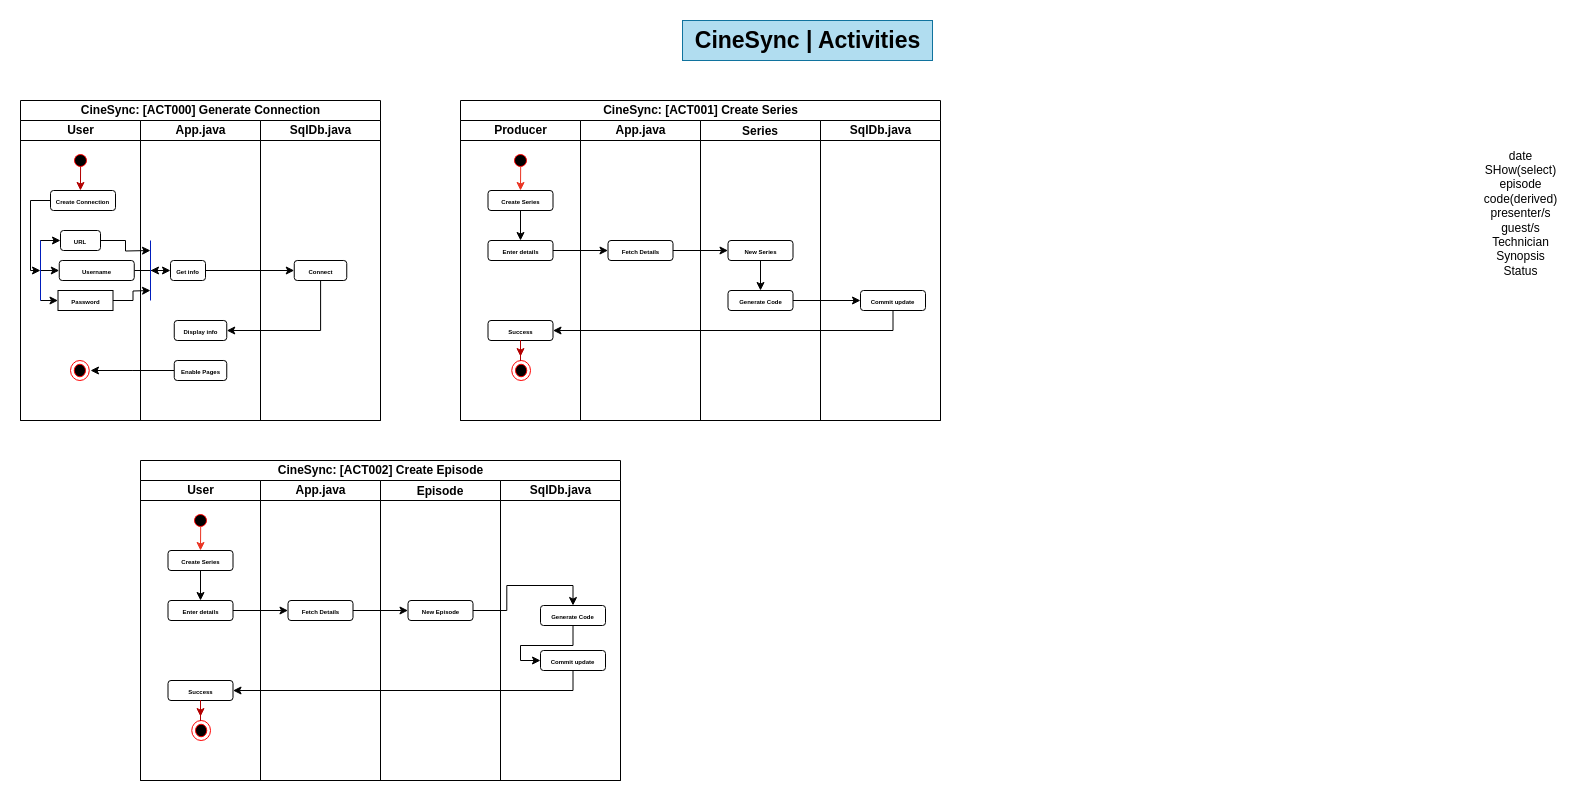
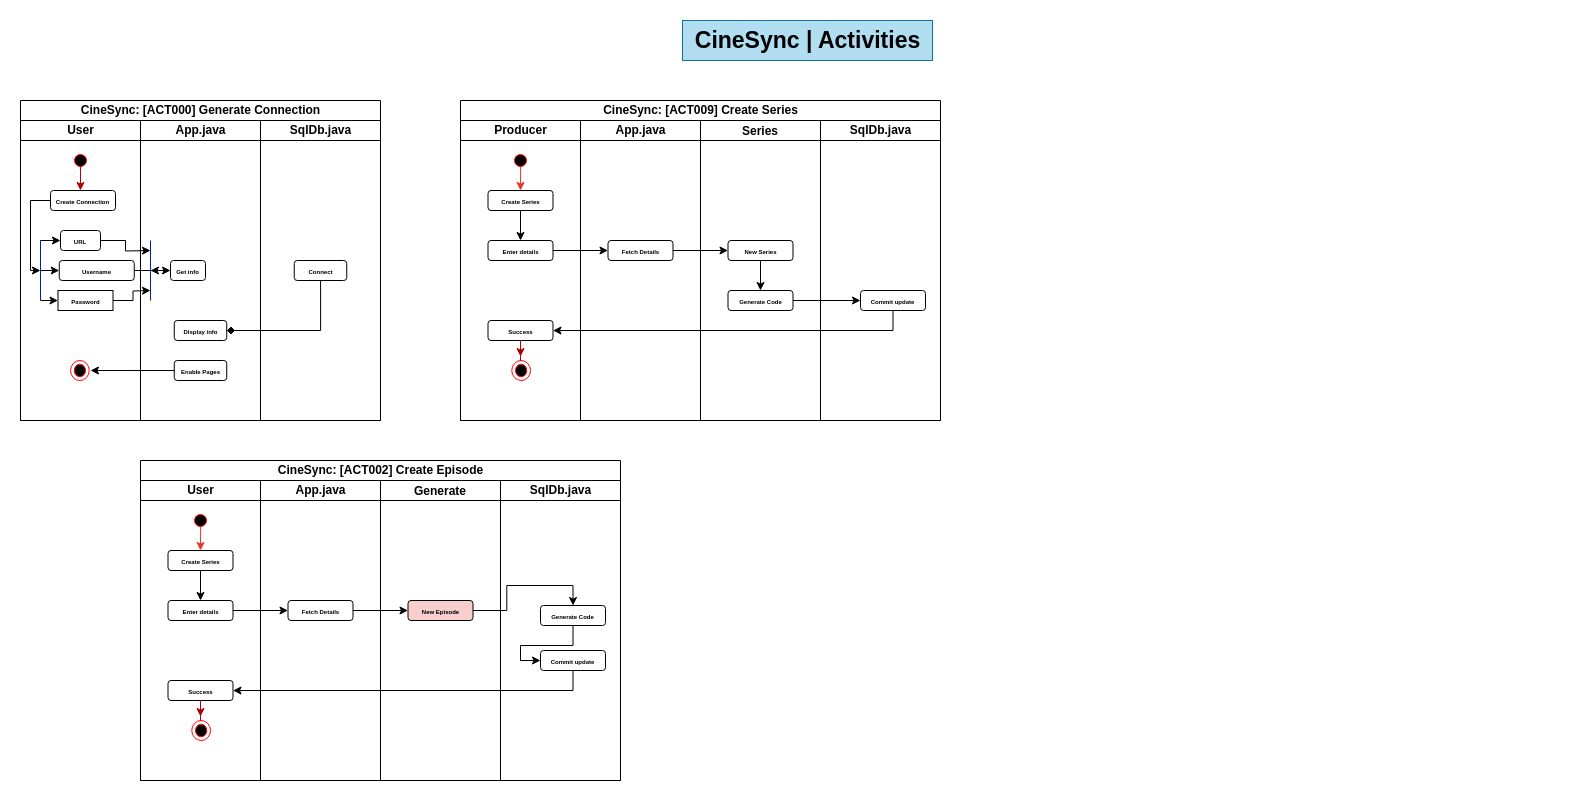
- <mxCell id="32" value="CineSync: [ACT001] Create Series" style="swimlane;childLayout=stackLayout;resizeParent=1;resizeParentMax=0;startSize=20;html=1;" vertex="1" parent="1"><mxGeometry x="460" y="100" width="480" height="320" as="geometry" /></mxCell>
+ <mxCell id="32" value="CineSync: [ACT009] Create Series" style="swimlane;childLayout=stackLayout;resizeParent=1;resizeParentMax=0;startSize=20;html=1;" vertex="1" parent="1"><mxGeometry x="460" y="100" width="480" height="320" as="geometry" /></mxCell>
- <mxCell id="31" value="date&lt;div&gt;SHow(select)&lt;/div&gt;&lt;div&gt;episode&lt;/div&gt;&lt;div&gt;code(derived)&lt;/div&gt;&lt;div&gt;presenter/s&lt;/div&gt;&lt;div&gt;guest/s&lt;/div&gt;&lt;div&gt;Technician&lt;/div&gt;&lt;div&gt;Synopsis&lt;/div&gt;&lt;div&gt;Status&lt;/div&gt;&lt;div&gt;&lt;br&gt;&lt;/div&gt;" style="text;html=1;align=center;verticalAlign=middle;resizable=0;points=[];autosize=1;strokeColor=none;fillColor=none;" vertex="1" parent="1"><mxGeometry x="1470" y="140" width="100" height="160" as="geometry" /></mxCell>
- <mxCell id="28" style="edgeStyle=orthogonalEdgeStyle;rounded=0;orthogonalLoop=1;jettySize=auto;html=1;" edge="1" parent="2" source="21" target="27"><mxGeometry relative="1" as="geometry" /></mxCell>
- <mxCell id="29" style="edgeStyle=orthogonalEdgeStyle;rounded=0;orthogonalLoop=1;jettySize=auto;html=1;entryX=1;entryY=0.5;entryDx=0;entryDy=0;" edge="1" parent="2" source="27" target="22"><mxGeometry relative="1" as="geometry"><Array as="points"><mxPoint x="300" y="230" /></Array></mxGeometry></mxCell>
+ <mxCell id="29" style="edgeStyle=orthogonalEdgeStyle;rounded=0;orthogonalLoop=1;jettySize=auto;html=1;entryX=1;entryY=0.5;entryDx=0;entryDy=0;endArrow=diamond;" edge="1" parent="2" source="27" target="22"><mxGeometry relative="1" as="geometry"><Array as="points"><mxPoint x="300" y="230" /></Array></mxGeometry></mxCell>
- <mxCell id="66" value="Episode" style="swimlane;startSize=20;" vertex="1" parent="54"><mxGeometry x="240" y="20" width="120" height="300" as="geometry" /></mxCell>
+ <mxCell id="66" value="Generate" style="swimlane;startSize=20;" vertex="1" parent="54"><mxGeometry x="240" y="20" width="120" height="300" as="geometry" /></mxCell>
- <mxCell id="67" value="&lt;span style=&quot;font-size: 6px;&quot;&gt;&lt;b&gt;New Episode&lt;/b&gt;&lt;/span&gt;" style="rounded=1;whiteSpace=wrap;html=1;" vertex="1" parent="66"><mxGeometry x="27.5" y="120" width="65" height="20" as="geometry" /></mxCell>
+ <mxCell id="67" value="&lt;span style=&quot;font-size: 6px;&quot;&gt;&lt;b&gt;New Episode&lt;/b&gt;&lt;/span&gt;" style="rounded=1;whiteSpace=wrap;html=1;fillColor=#f8cecc;" vertex="1" parent="66"><mxGeometry x="27.5" y="120" width="65" height="20" as="geometry" /></mxCell>
